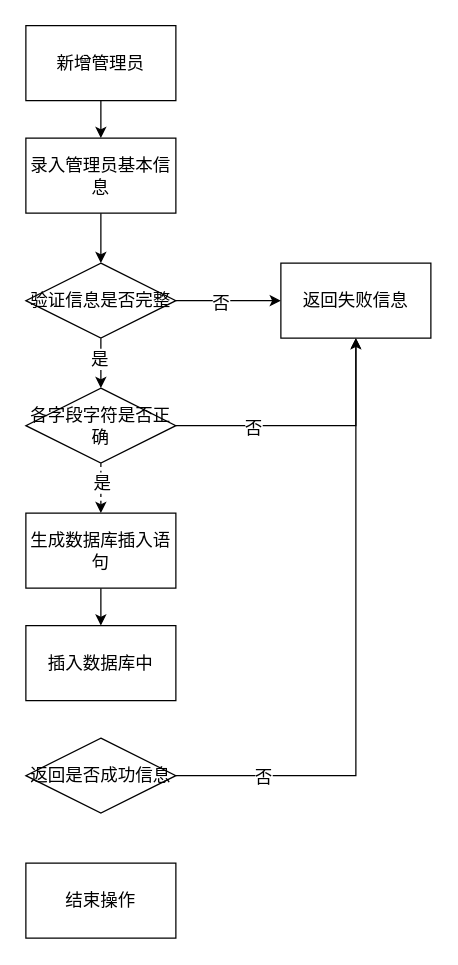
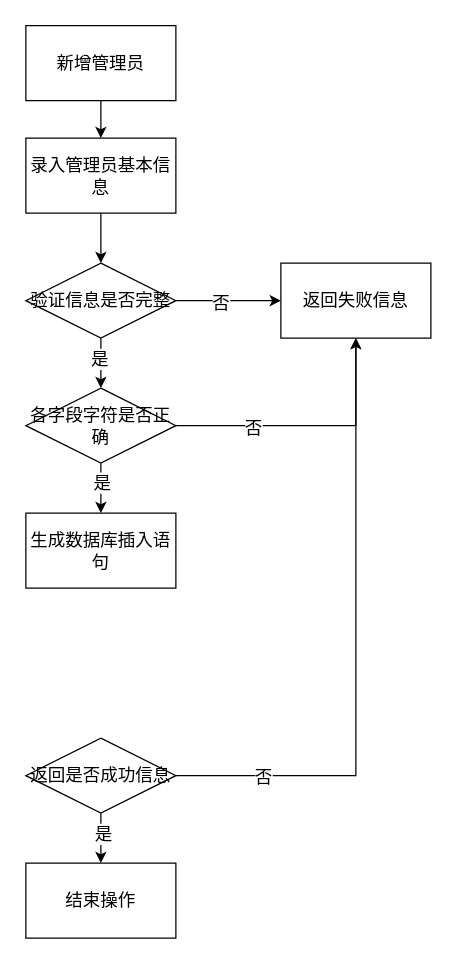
- <mxCell id="13" style="edgeStyle=orthogonalEdgeStyle;rounded=0;orthogonalLoop=1;jettySize=auto;html=1;entryX=0.5;entryY=0;entryDx=0;entryDy=0;fontSize=14;dashed=1;" edge="1" parent="1" source="15" target="18"><mxGeometry relative="1" as="geometry" /></mxCell>
+ <mxCell id="13" style="edgeStyle=orthogonalEdgeStyle;rounded=0;orthogonalLoop=1;jettySize=auto;html=1;entryX=0.5;entryY=0;entryDx=0;entryDy=0;fontSize=14;" edge="1" parent="1" source="15" target="18"><mxGeometry relative="1" as="geometry" /></mxCell>
- <mxCell id="17" value="" style="edgeStyle=orthogonalEdgeStyle;rounded=0;orthogonalLoop=1;jettySize=auto;html=1;fontSize=14;" edge="1" parent="1" source="18" target="19"><mxGeometry relative="1" as="geometry" /></mxCell>
- <mxCell id="19" value="插入数据库中" style="whiteSpace=wrap;html=1;fontSize=14;" vertex="1" parent="1"><mxGeometry x="20" y="500" width="120" height="60" as="geometry" /></mxCell>
+ <mxCell id="20" value="" style="edgeStyle=orthogonalEdgeStyle;rounded=0;orthogonalLoop=1;jettySize=auto;html=1;fontSize=14;" edge="1" parent="1" source="24" target="25"><mxGeometry relative="1" as="geometry" /></mxCell>
+ <mxCell id="21" value="是" style="edgeLabel;html=1;align=center;verticalAlign=middle;resizable=0;points=[];fontSize=14;" vertex="1" connectable="0" parent="20"><mxGeometry x="-0.205" y="1" relative="1" as="geometry"><mxPoint as="offset" /></mxGeometry></mxCell>
